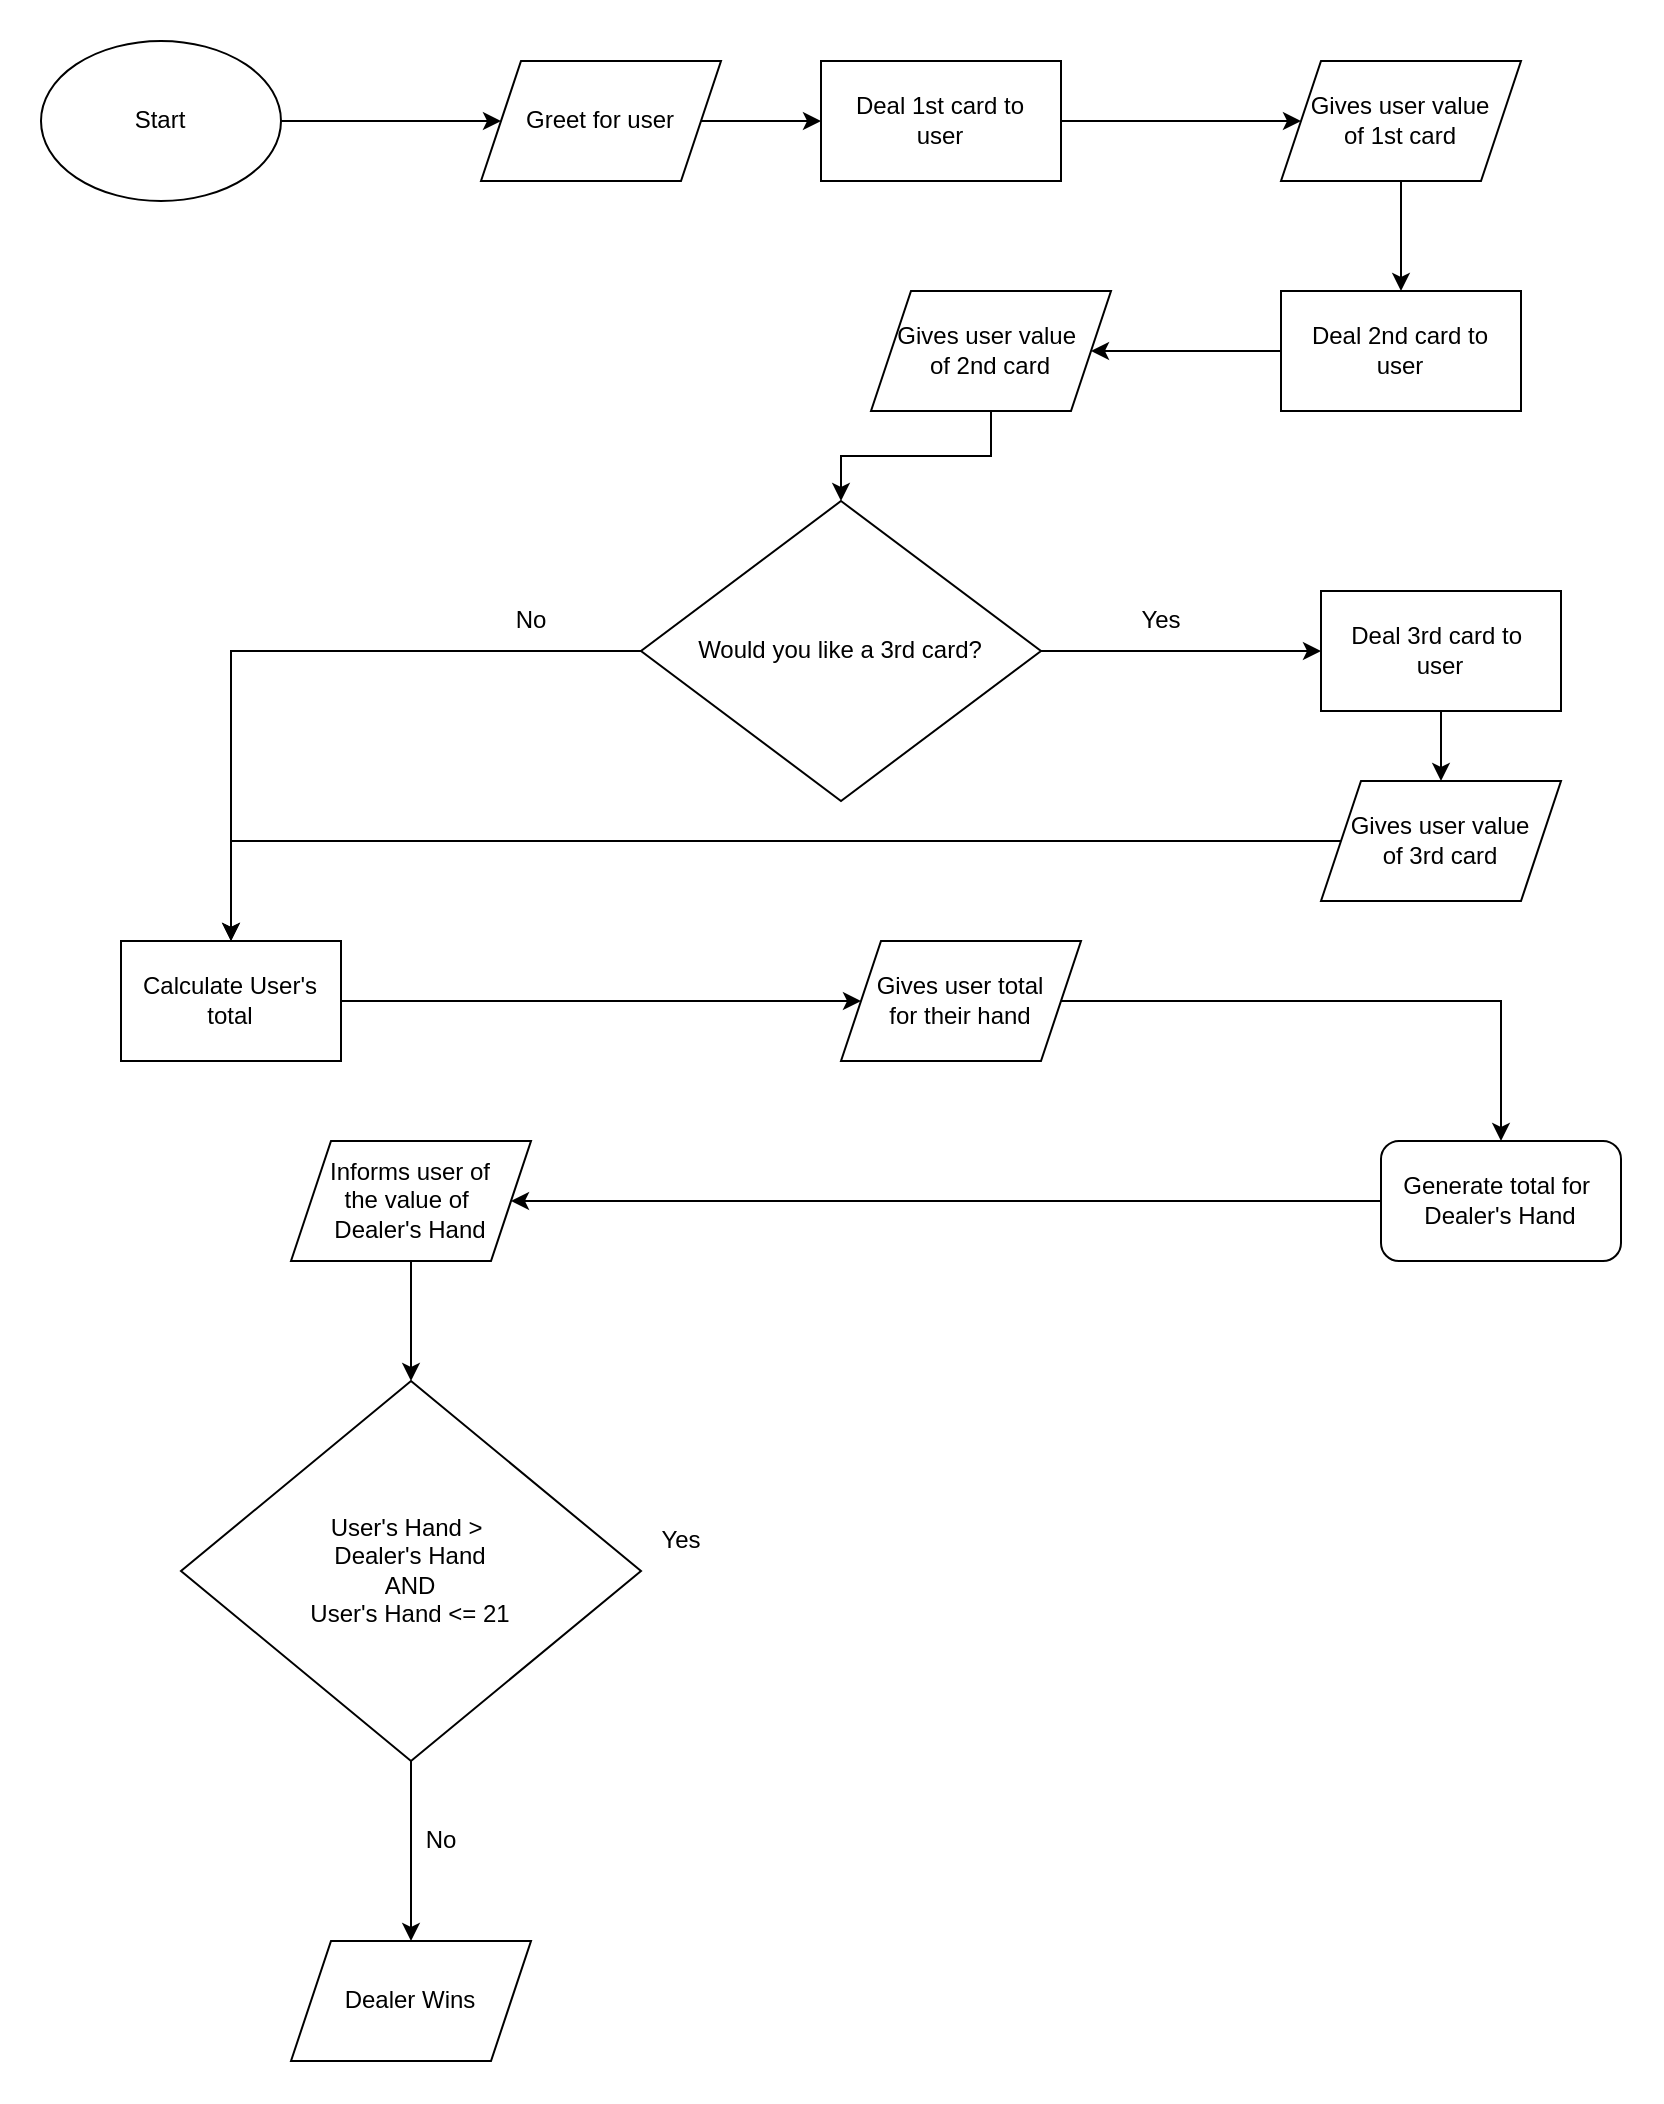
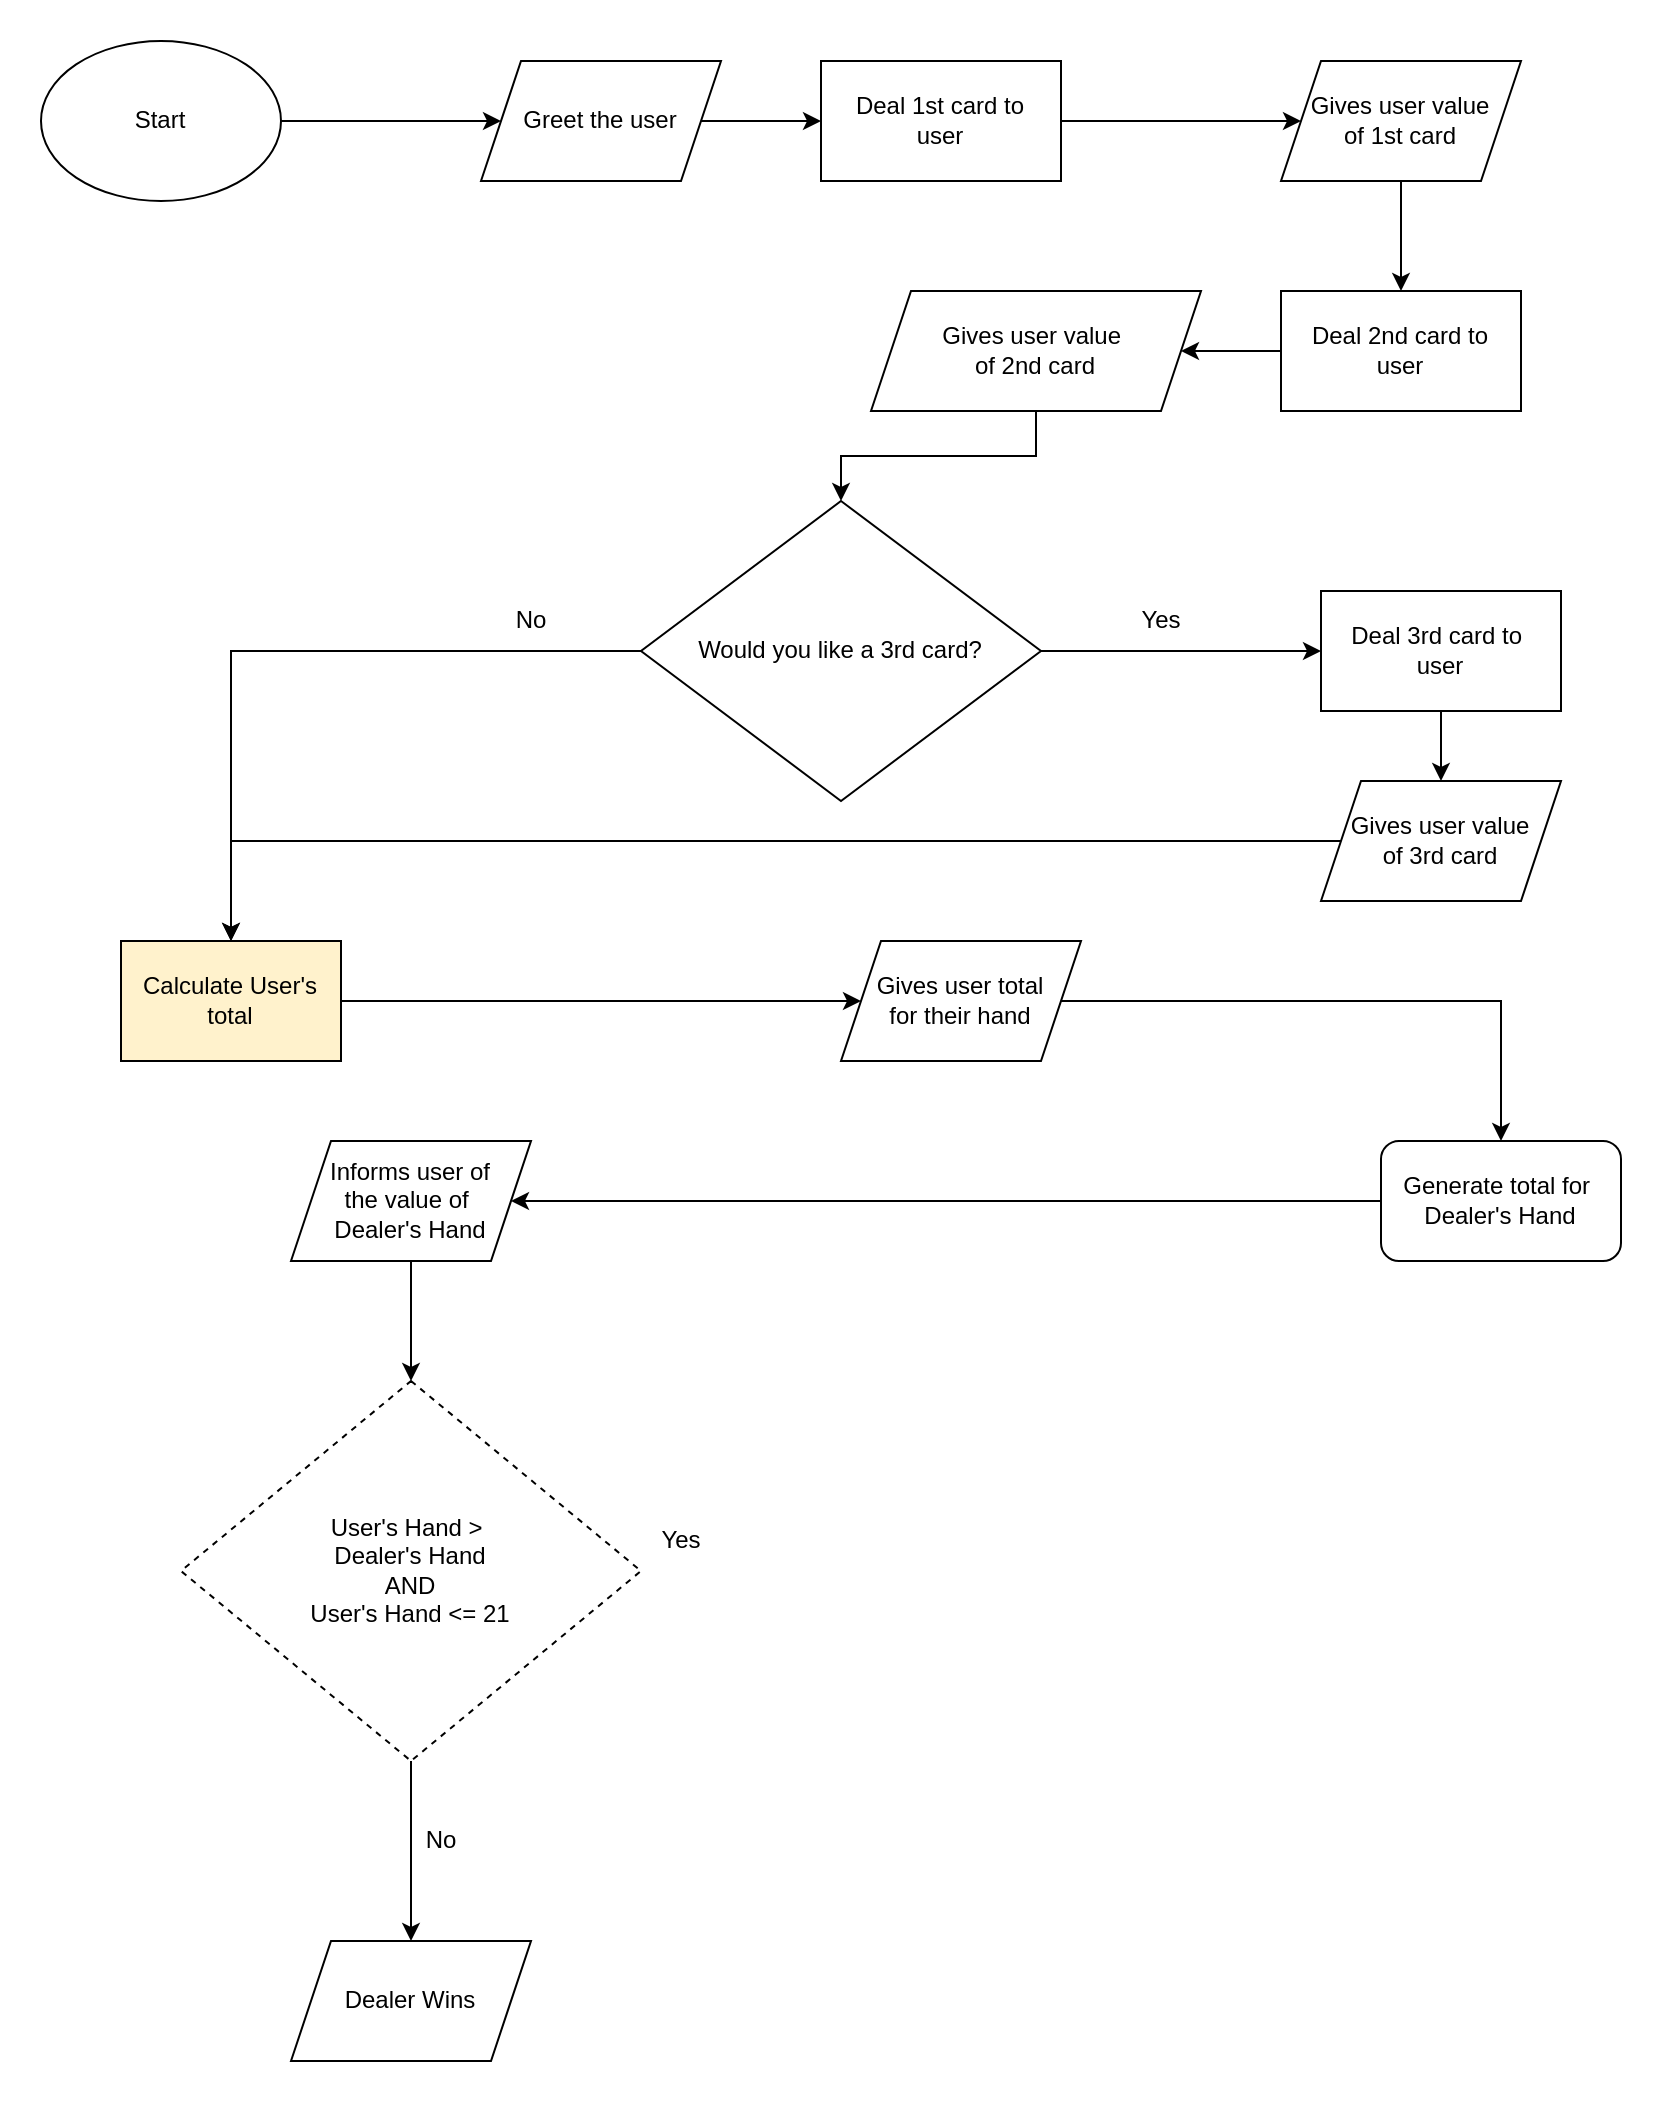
- <mxCell id="5" value="Greet for user" style="shape=parallelogram;perimeter=parallelogramPerimeter;whiteSpace=wrap;html=1;fixedSize=1;" parent="1" vertex="1"><mxGeometry x="240" y="30" width="120" height="60" as="geometry" /></mxCell>
+ <mxCell id="5" value="Greet the user" style="shape=parallelogram;perimeter=parallelogramPerimeter;whiteSpace=wrap;html=1;fixedSize=1;" parent="1" vertex="1"><mxGeometry x="240" y="30" width="120" height="60" as="geometry" /></mxCell>
- <mxCell id="13" value="Gives user value&amp;nbsp;&lt;br&gt;of 2nd card" style="shape=parallelogram;perimeter=parallelogramPerimeter;whiteSpace=wrap;html=1;fixedSize=1;rounded=0;" parent="1" vertex="1"><mxGeometry x="435" y="145" width="120" height="60" as="geometry" /></mxCell>
+ <mxCell id="13" value="Gives user value&amp;nbsp;&lt;br&gt;of 2nd card" style="shape=parallelogram;perimeter=parallelogramPerimeter;whiteSpace=wrap;html=1;fixedSize=1;rounded=0;" parent="1" vertex="1"><mxGeometry x="435" y="145" width="165" height="60" as="geometry" /></mxCell>
- <mxCell id="31" value="Calculate User's total" style="rounded=0;whiteSpace=wrap;html=1;" vertex="1" parent="1"><mxGeometry x="60" y="470" width="110" height="60" as="geometry" /></mxCell>
+ <mxCell id="31" value="Calculate User's total" style="rounded=0;whiteSpace=wrap;html=1;fillColor=#fff2cc;" vertex="1" parent="1"><mxGeometry x="60" y="470" width="110" height="60" as="geometry" /></mxCell>
- <mxCell id="26" value="User's Hand &amp;gt;&amp;nbsp;&lt;br&gt;Dealer's Hand&lt;br&gt;AND&lt;br&gt;User's Hand &amp;lt;= 21" style="rhombus;whiteSpace=wrap;html=1;rounded=0;" parent="1" vertex="1"><mxGeometry x="90" y="690" width="230" height="190" as="geometry" /></mxCell>
+ <mxCell id="26" value="User's Hand &amp;gt;&amp;nbsp;&lt;br&gt;Dealer's Hand&lt;br&gt;AND&lt;br&gt;User's Hand &amp;lt;= 21" style="rhombus;whiteSpace=wrap;html=1;rounded=0;dashed=1;" parent="1" vertex="1"><mxGeometry x="90" y="690" width="230" height="190" as="geometry" /></mxCell>
